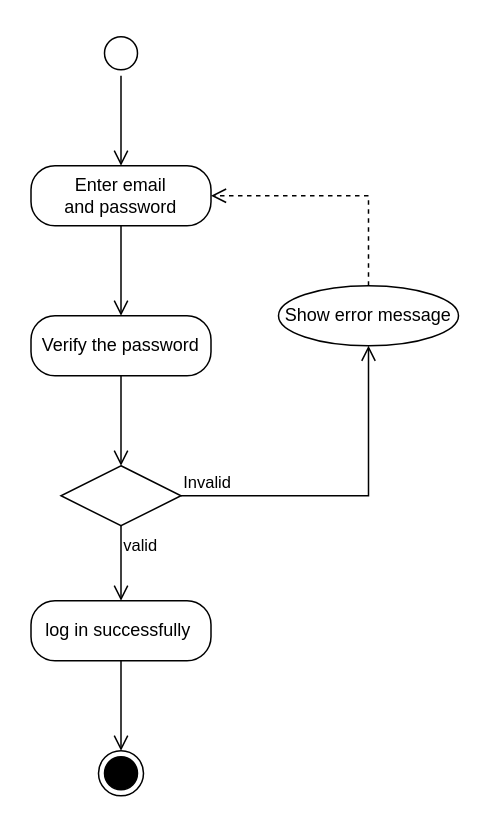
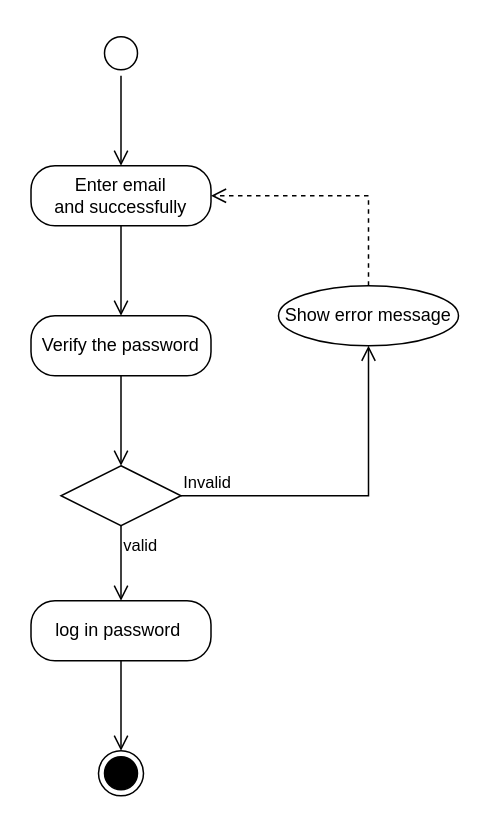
- <mxCell id="4" value="Enter email&lt;div&gt;and password&lt;/div&gt;" style="rounded=1;whiteSpace=wrap;html=1;arcSize=40;labelBackgroundColor=none;" parent="1" vertex="1"><mxGeometry x="20" y="110" width="120" height="40" as="geometry" /></mxCell>
+ <mxCell id="4" value="Enter email&lt;div&gt;and successfully&lt;/div&gt;" style="rounded=1;whiteSpace=wrap;html=1;arcSize=40;labelBackgroundColor=none;" parent="1" vertex="1"><mxGeometry x="20" y="110" width="120" height="40" as="geometry" /></mxCell>
- <mxCell id="13" value="log in successfully&amp;nbsp;" style="rounded=1;whiteSpace=wrap;html=1;arcSize=40;labelBackgroundColor=none;" parent="1" vertex="1"><mxGeometry x="20" y="400" width="120" height="40" as="geometry" /></mxCell>
+ <mxCell id="13" value="log in password&amp;nbsp;" style="rounded=1;whiteSpace=wrap;html=1;arcSize=40;labelBackgroundColor=none;" parent="1" vertex="1"><mxGeometry x="20" y="400" width="120" height="40" as="geometry" /></mxCell>
